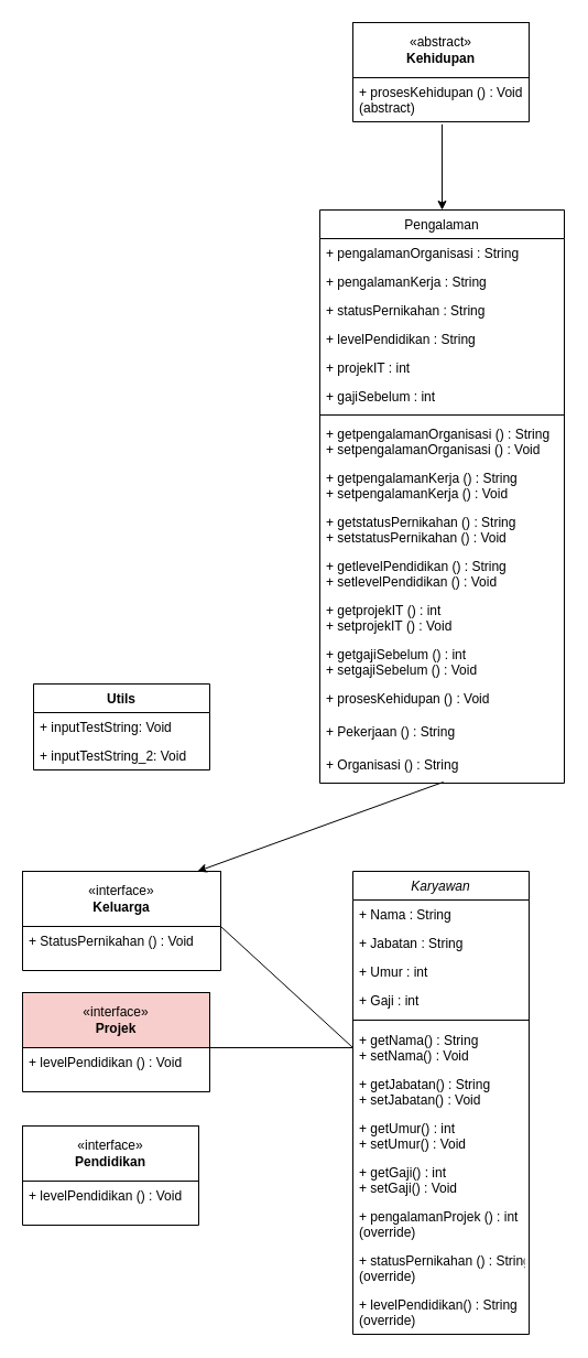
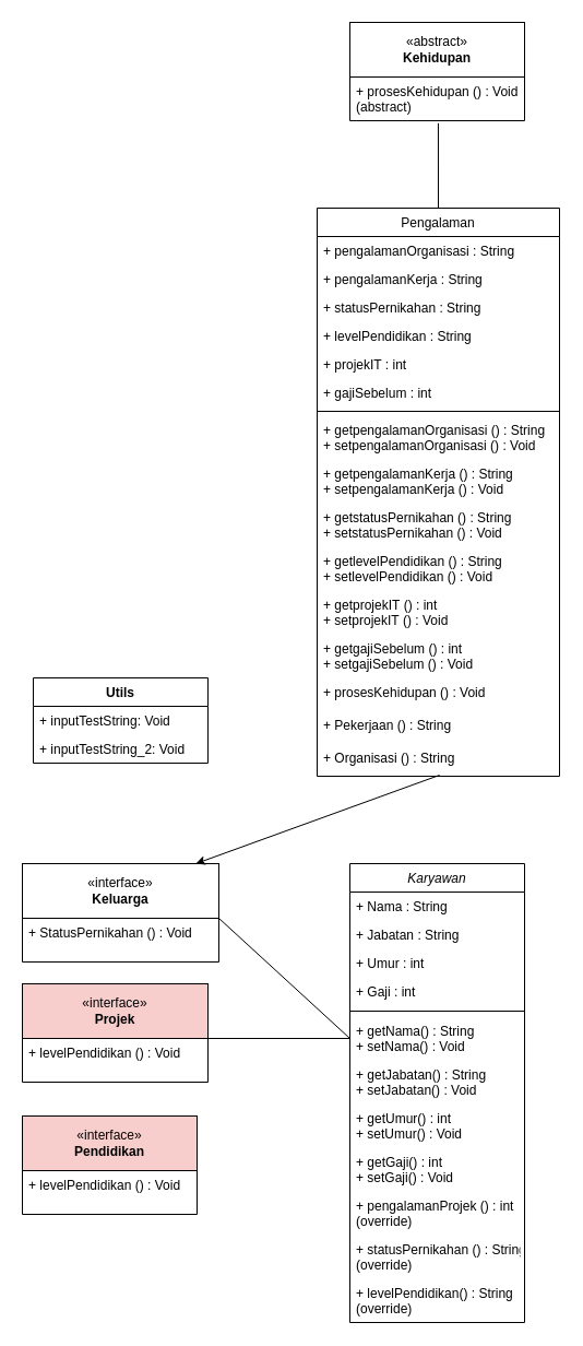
- <mxCell id="48" value="" style="endArrow=classic;html=1;rounded=0;entryX=0.5;entryY=0;entryDx=0;entryDy=0;exitX=0.506;exitY=1.058;exitDx=0;exitDy=0;exitPerimeter=0;" parent="1" source="43" target="15" edge="1"><mxGeometry width="50" height="50" relative="1" as="geometry"><mxPoint x="470" y="230" as="sourcePoint" /><mxPoint x="430" y="150" as="targetPoint" /></mxGeometry></mxCell>
+ <mxCell id="48" value="" style="endArrow=none;html=1;rounded=0;entryX=0.5;entryY=0;entryDx=0;entryDy=0;exitX=0.506;exitY=1.058;exitDx=0;exitDy=0;exitPerimeter=0;" parent="1" source="43" target="15" edge="1"><mxGeometry width="50" height="50" relative="1" as="geometry"><mxPoint x="470" y="230" as="sourcePoint" /><mxPoint x="430" y="150" as="targetPoint" /></mxGeometry></mxCell>
- <mxCell id="33" value="«interface»&lt;br&gt;&lt;b&gt;Pendidikan&lt;/b&gt;" style="html=1;whiteSpace=wrap;" parent="32" vertex="1"><mxGeometry width="160" height="50" as="geometry" /></mxCell>
+ <mxCell id="33" value="«interface»&lt;br&gt;&lt;b&gt;Pendidikan&lt;/b&gt;" style="html=1;whiteSpace=wrap;fillColor=#f8cecc;" parent="32" vertex="1"><mxGeometry width="160" height="50" as="geometry" /></mxCell>
